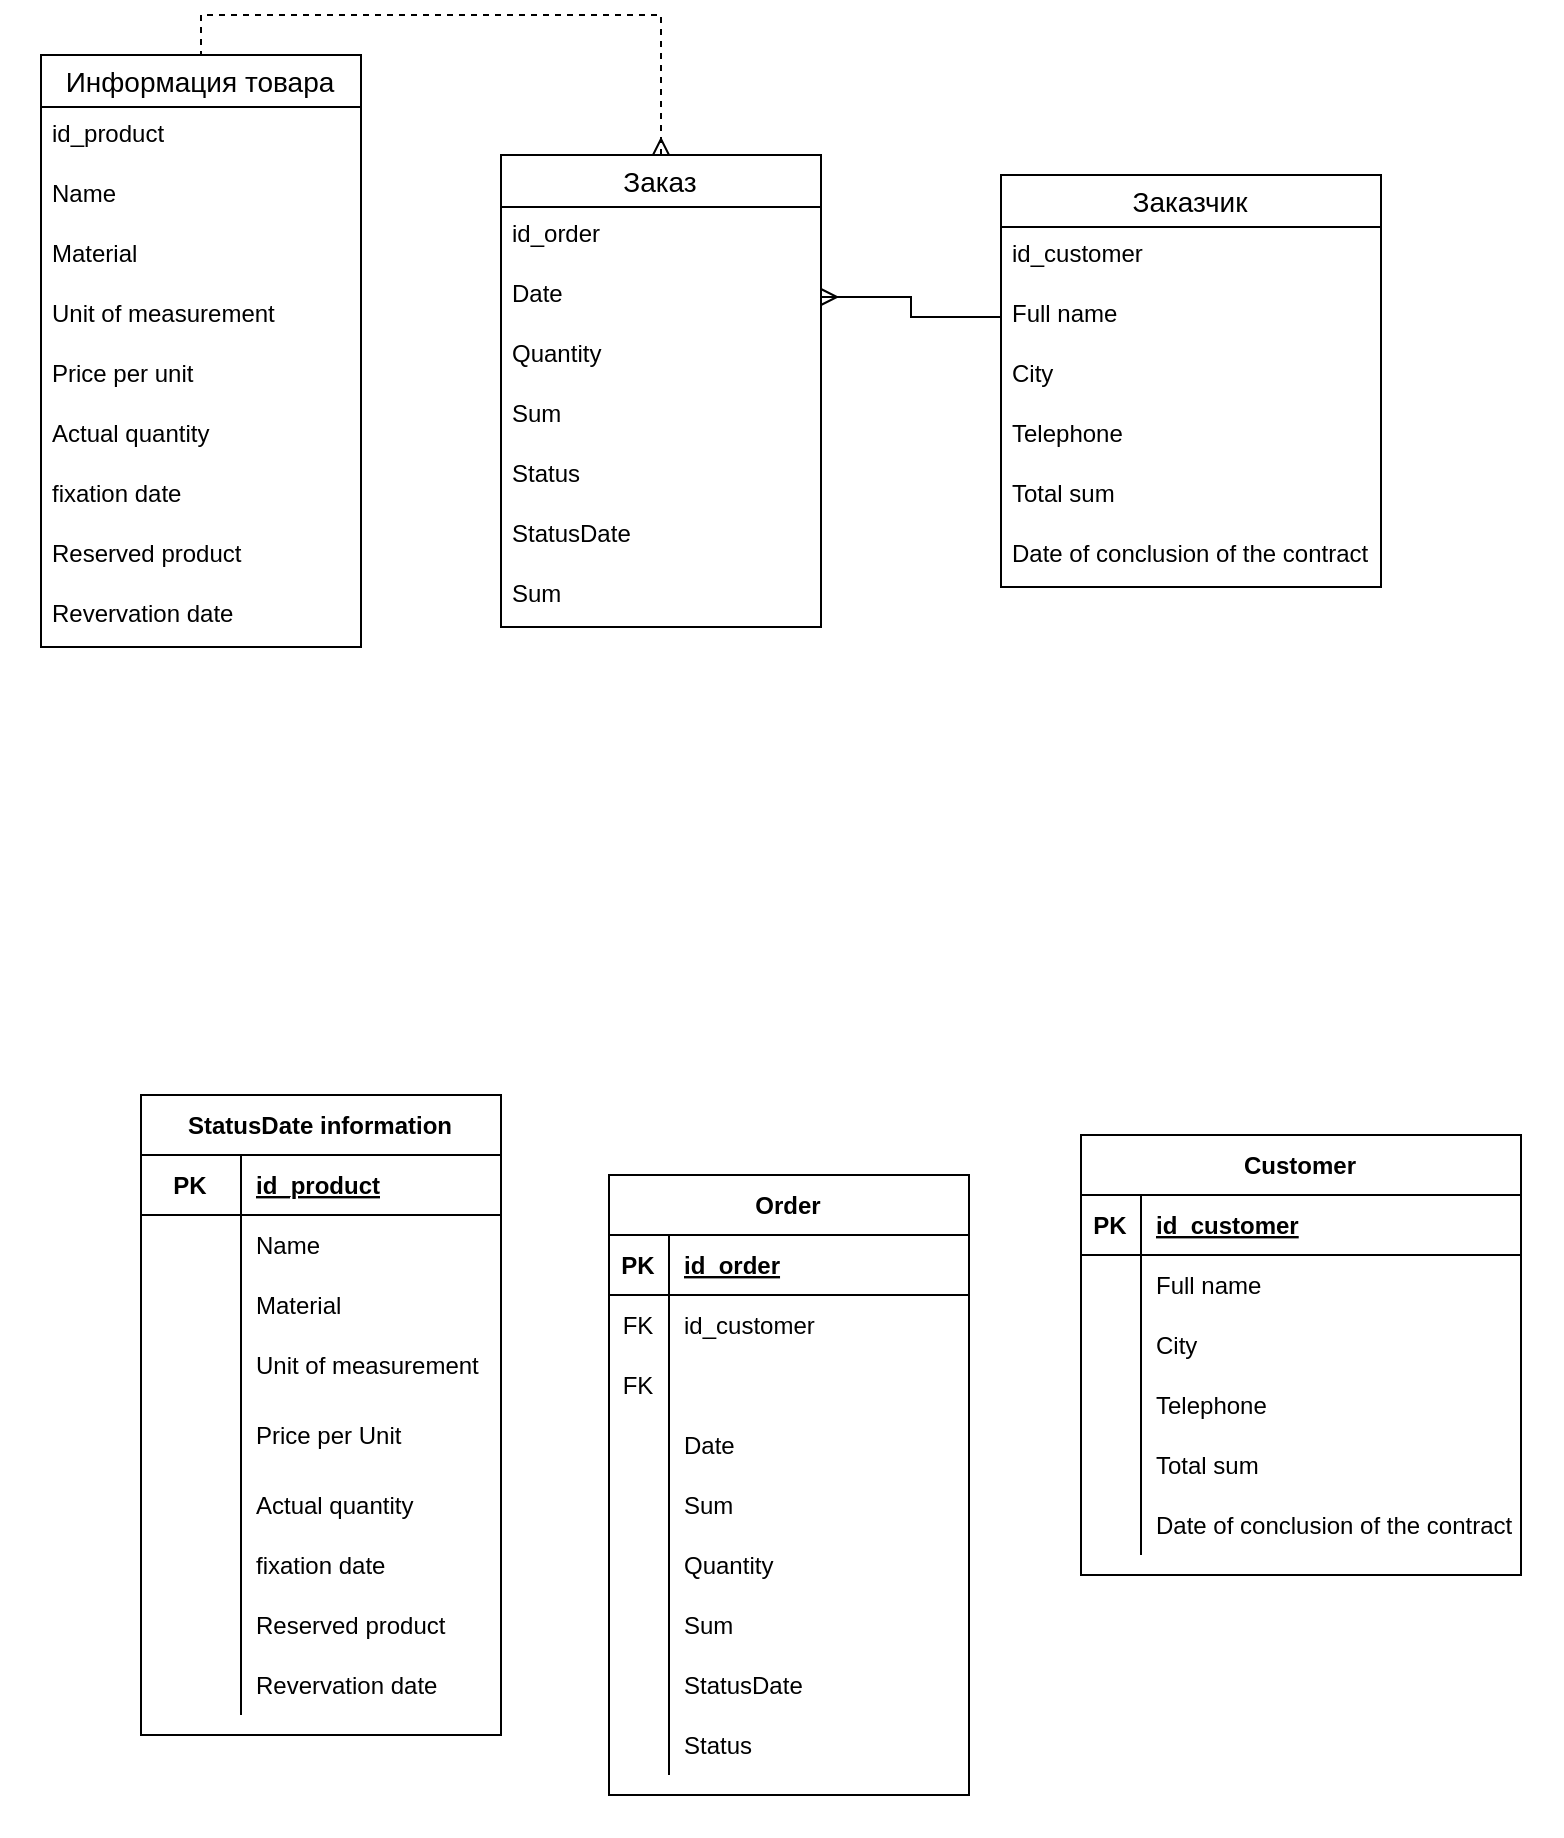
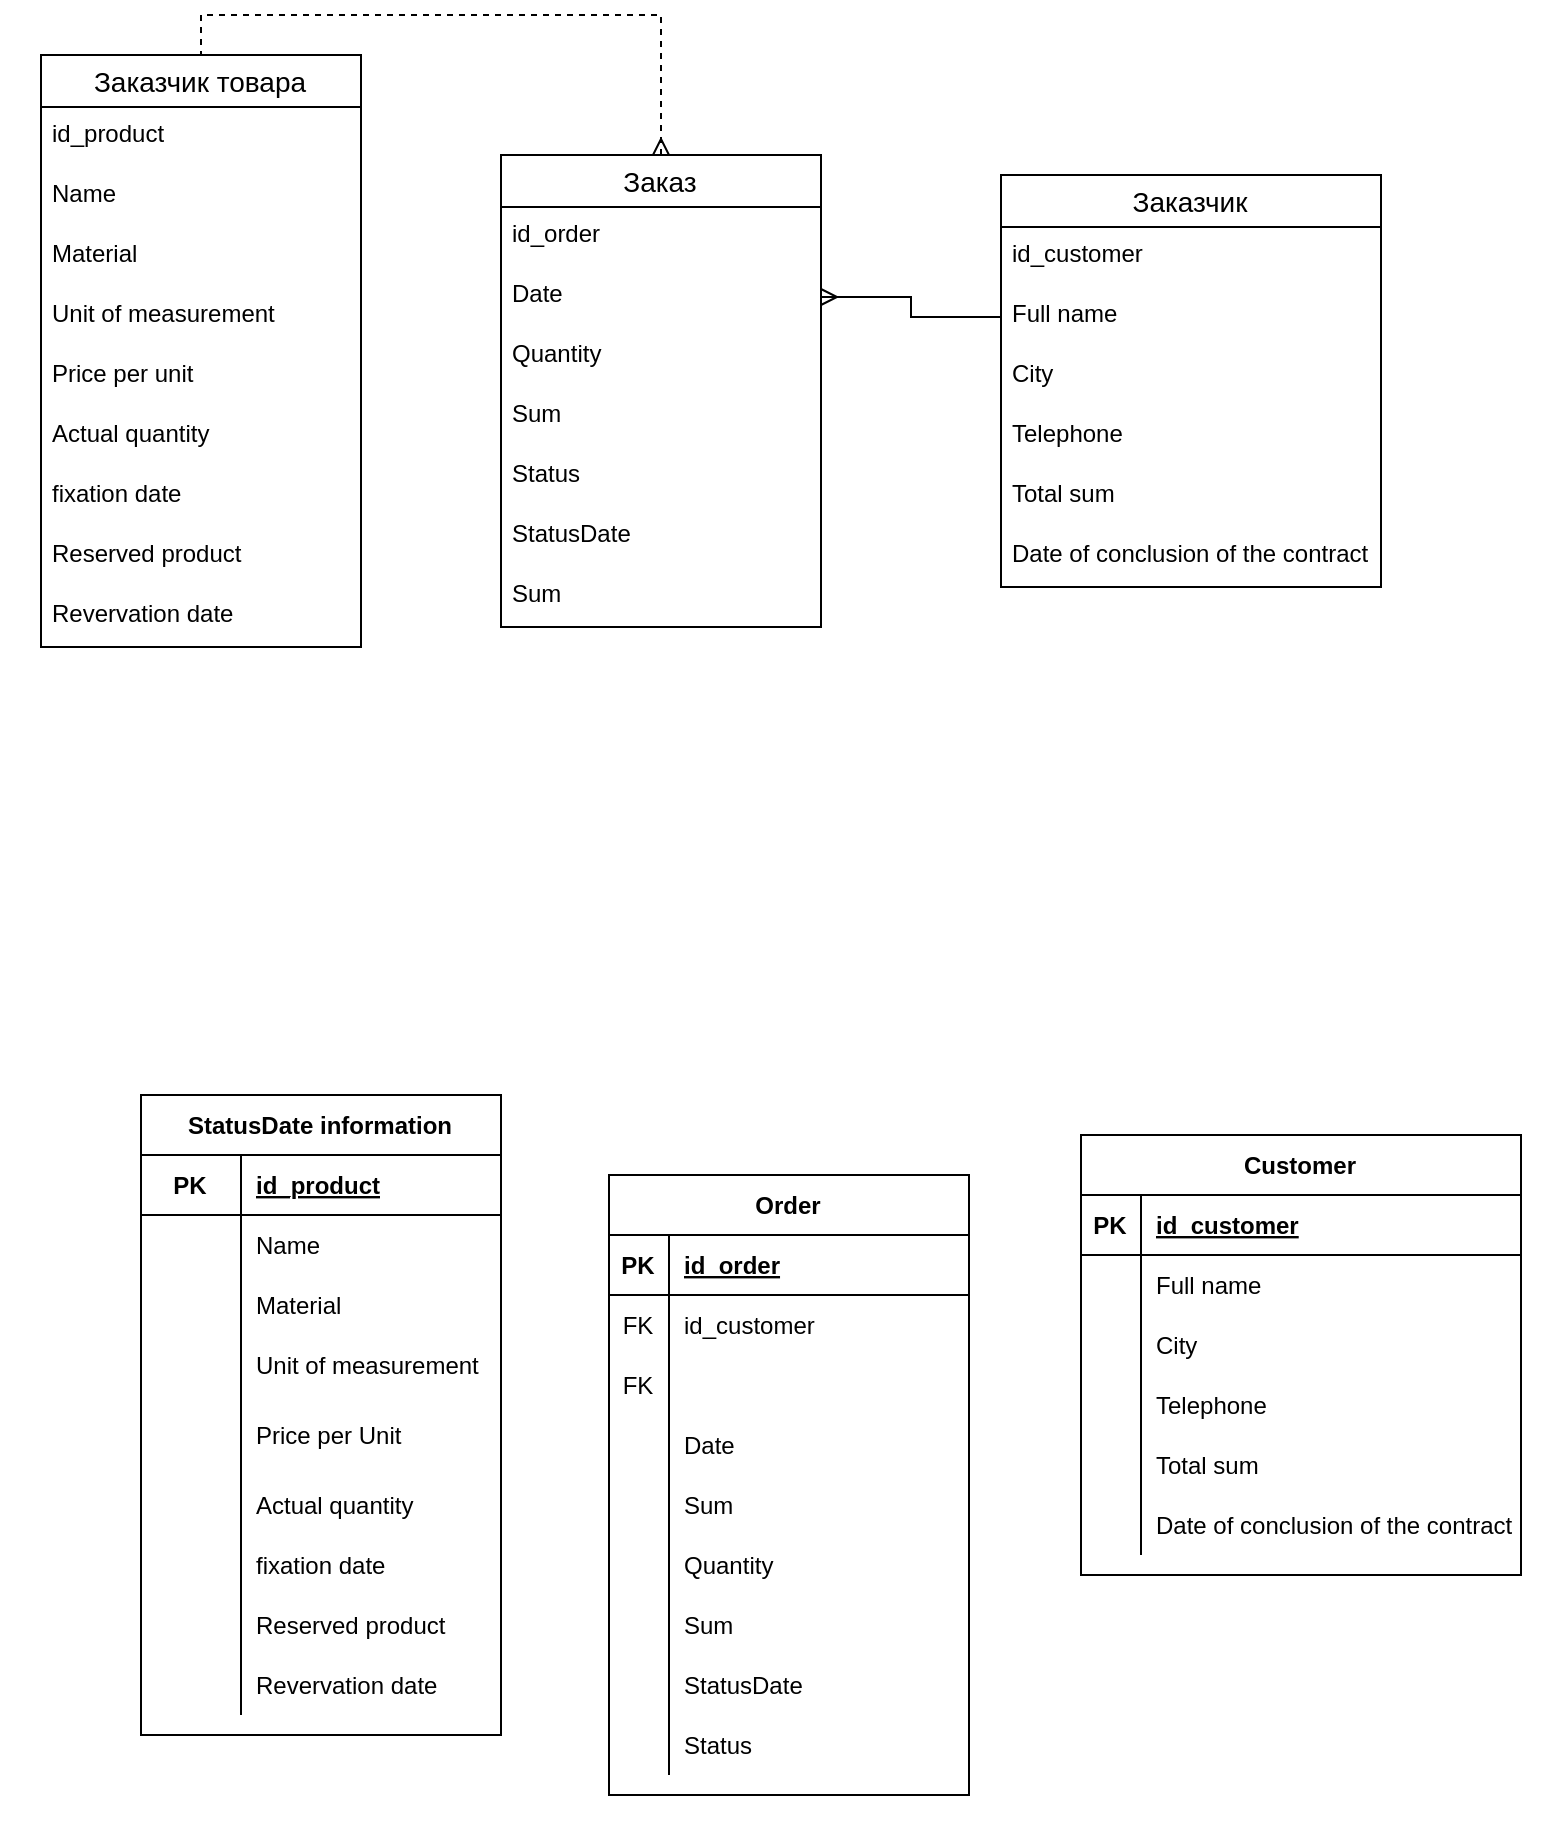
- <mxCell id="2" value="Информация товара" style="swimlane;fontStyle=0;childLayout=stackLayout;horizontal=1;startSize=26;horizontalStack=0;resizeParent=1;resizeParentMax=0;resizeLast=0;collapsible=1;marginBottom=0;align=center;fontSize=14;" parent="1" vertex="1"><mxGeometry x="20" y="20" width="160" height="296" as="geometry"><mxRectangle x="40" y="170" width="170" height="26" as="alternateBounds" /></mxGeometry></mxCell>
+ <mxCell id="2" value="Заказчик товара" style="swimlane;fontStyle=0;childLayout=stackLayout;horizontal=1;startSize=26;horizontalStack=0;resizeParent=1;resizeParentMax=0;resizeLast=0;collapsible=1;marginBottom=0;align=center;fontSize=14;" parent="1" vertex="1"><mxGeometry x="20" y="20" width="160" height="296" as="geometry"><mxRectangle x="40" y="170" width="170" height="26" as="alternateBounds" /></mxGeometry></mxCell>
